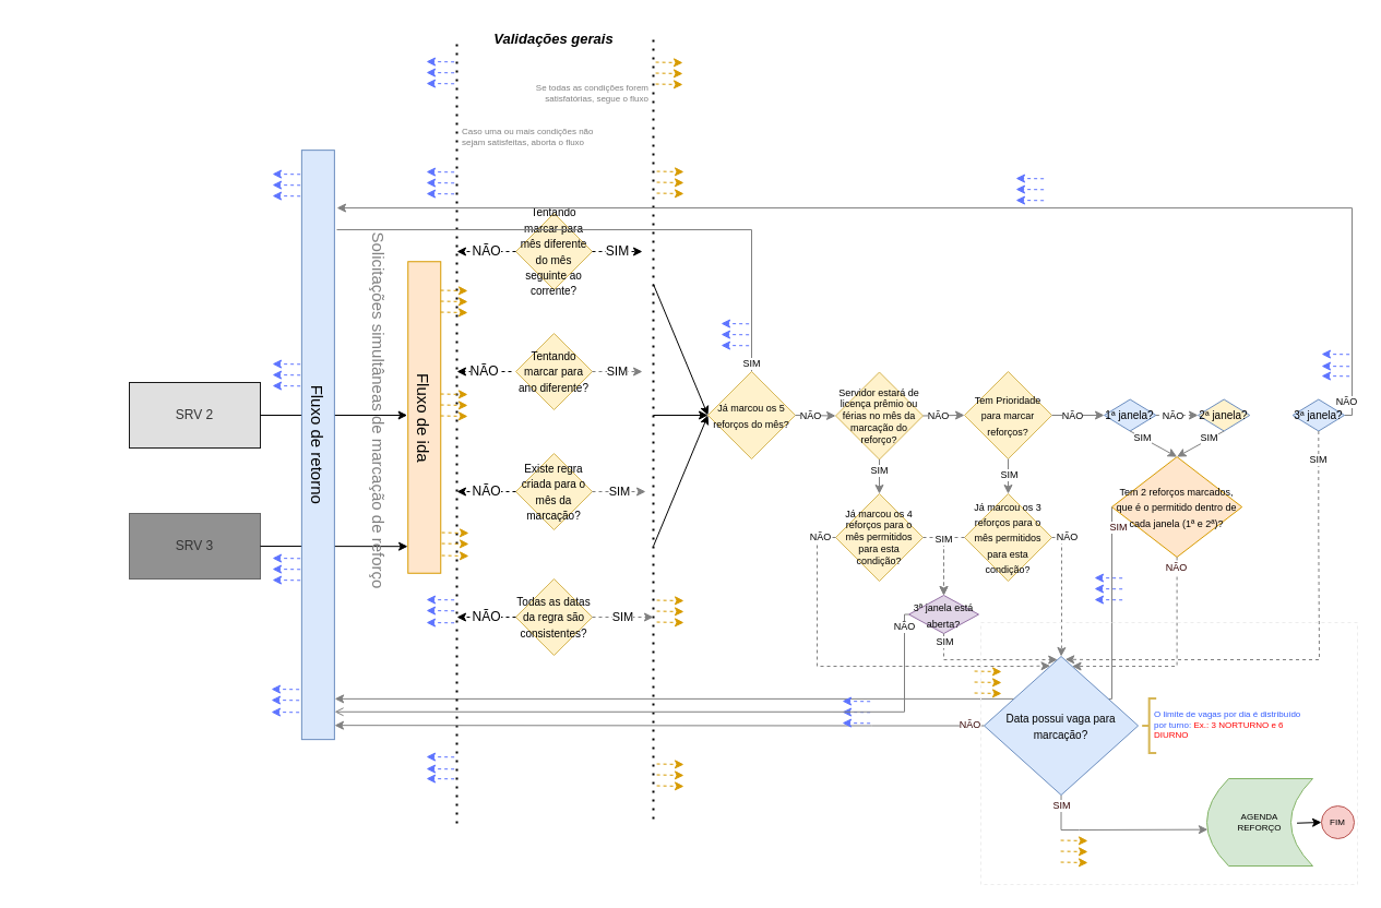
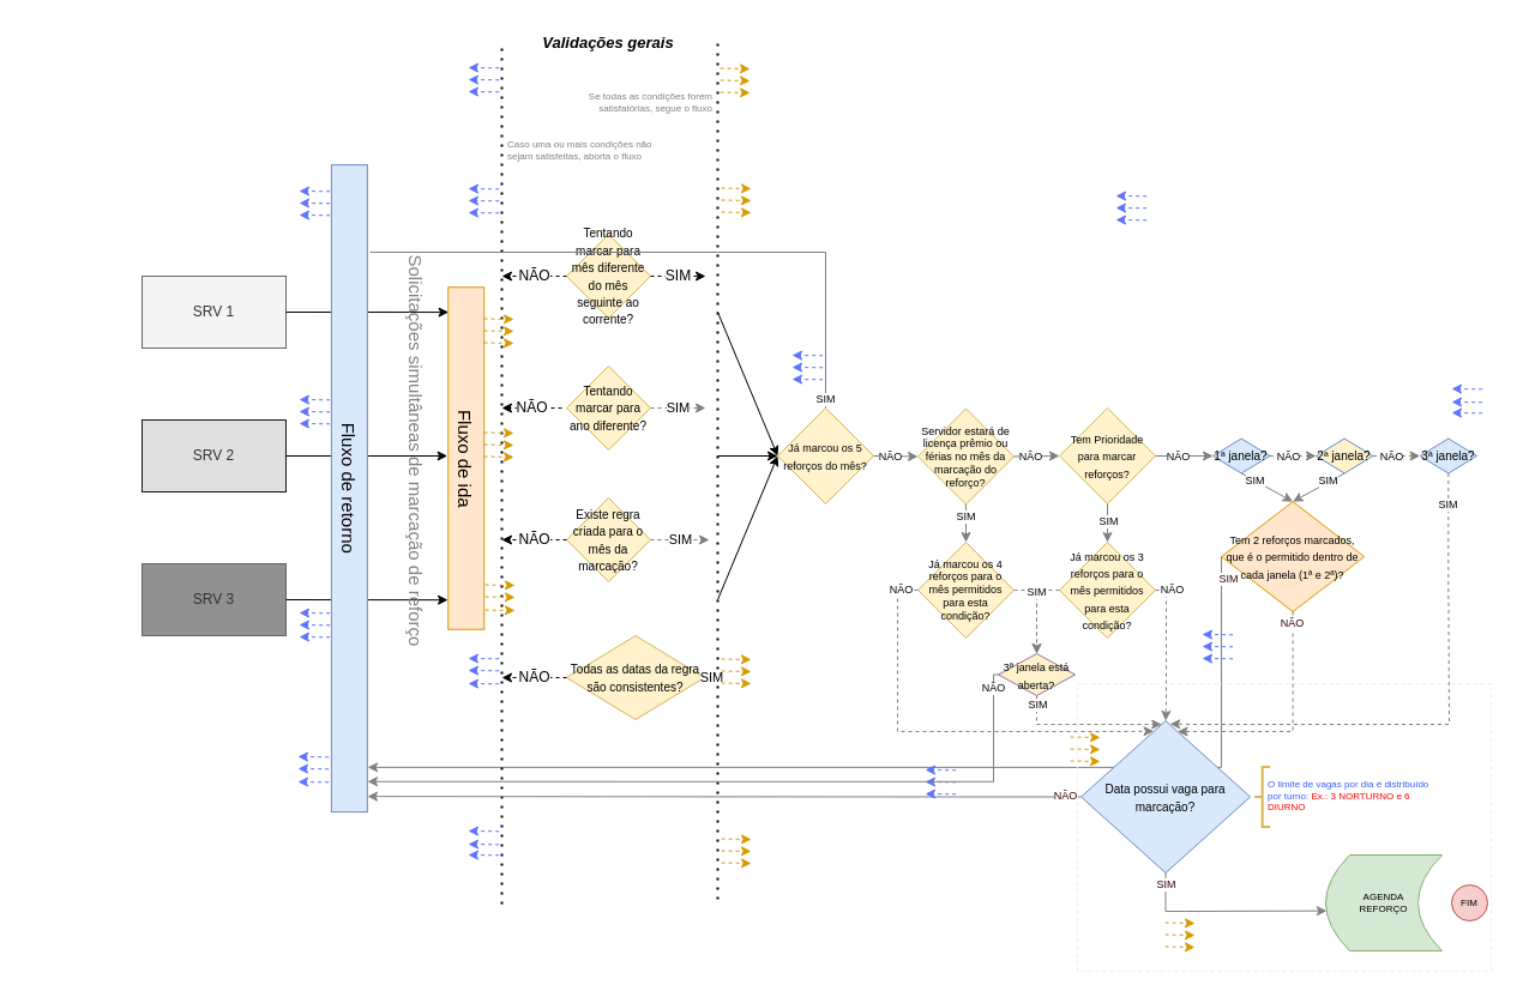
- <mxCell id="87" value="" style="edgeStyle=segmentEdgeStyle;endArrow=classic;html=1;rounded=0;exitX=1;exitY=0.5;exitDx=0;exitDy=0;strokeColor=#808080;entryX=0.098;entryY=-0.071;entryDx=0;entryDy=0;entryPerimeter=0;" edge="1" parent="1" source="100" target="35"><mxGeometry width="50" height="50" relative="1" as="geometry"><mxPoint x="1039" y="340" as="sourcePoint" /><mxPoint x="318" y="170" as="targetPoint" /><Array as="points"><mxPoint x="1238" y="380" /><mxPoint x="1238" y="190" /></Array></mxGeometry></mxCell>
- <mxCell id="88" value="NÃO" style="edgeLabel;html=1;align=center;verticalAlign=middle;resizable=0;points=[];fontSize=9;rounded=0;" vertex="1" connectable="0" parent="87"><mxGeometry x="-0.427" relative="1" as="geometry"><mxPoint x="121" y="177" as="offset" /></mxGeometry></mxCell>
+ <mxCell id="3" value="SRV 1" style="rounded=0;whiteSpace=wrap;html=1;fillColor=#f5f5f5;fontColor=#333333;strokeColor=#666666;" vertex="1" parent="1"><mxGeometry x="118" y="230" width="120" height="60" as="geometry" /></mxCell>
+ <mxCell id="8" value="" style="endArrow=classic;html=1;rounded=0;exitX=1;exitY=0.5;exitDx=0;exitDy=0;entryX=0.073;entryY=0.989;entryDx=0;entryDy=0;entryPerimeter=0;" edge="1" parent="1" source="3" target="34"><mxGeometry width="50" height="50" relative="1" as="geometry"><mxPoint x="398" y="280" as="sourcePoint" /><mxPoint x="418" y="260" as="targetPoint" /></mxGeometry></mxCell>
+ <mxCell id="103" value="" style="endArrow=classic;html=1;rounded=0;exitX=1;exitY=0.5;exitDx=0;exitDy=0;entryX=0;entryY=0.5;entryDx=0;entryDy=0;strokeColor=#808080;dashed=1;" edge="1" parent="1" source="99" target="100"><mxGeometry width="50" height="50" relative="1" as="geometry"><mxPoint x="1068.35" y="390" as="sourcePoint" /><mxPoint x="1107" y="390" as="targetPoint" /><Array as="points" /></mxGeometry></mxCell>
+ <mxCell id="104" value="NÃO" style="edgeLabel;html=1;align=center;verticalAlign=middle;resizable=0;points=[];fontSize=9;rounded=0;" vertex="1" connectable="0" parent="103"><mxGeometry x="-0.379" y="3" relative="1" as="geometry"><mxPoint x="3" y="3" as="offset" /></mxGeometry></mxCell>
- <mxCell id="92" value="&lt;font style=&quot;font-size: 9px;&quot;&gt;3ª janela está aberta?&lt;/font&gt;" style="rhombus;whiteSpace=wrap;html=1;fillColor=#e1d5e7;strokeColor=#9673a6;rounded=0;" vertex="1" parent="1"><mxGeometry x="832" y="545" width="64" height="35" as="geometry" /></mxCell>
+ <mxCell id="92" value="&lt;font style=&quot;font-size: 9px;&quot;&gt;3ª janela está aberta?&lt;/font&gt;" style="rhombus;whiteSpace=wrap;html=1;fillColor=#fff2cc;strokeColor=#9673a6;rounded=0;" vertex="1" parent="1"><mxGeometry x="832" y="545" width="64" height="35" as="geometry" /></mxCell>
- <mxCell id="25" value="&lt;font size=&quot;1&quot;&gt;Todas as datas da regra são consistentes?&lt;/font&gt;" style="rhombus;whiteSpace=wrap;html=1;fillColor=#fff2cc;strokeColor=#d6b656;rounded=0;" vertex="1" parent="1"><mxGeometry x="472" y="530" width="70" height="70" as="geometry" /></mxCell>
+ <mxCell id="25" value="&lt;font size=&quot;1&quot;&gt;Todas as datas da regra são consistentes?&lt;/font&gt;" style="rhombus;whiteSpace=wrap;html=1;fillColor=#fff2cc;strokeColor=#d6b656;rounded=0;" vertex="1" parent="1"><mxGeometry x="472" y="530" width="115" height="70" as="geometry" /></mxCell>
- <mxCell id="138" value="" style="edgeStyle=segmentEdgeStyle;endArrow=open;html=1;rounded=0;labelBackgroundColor=#1736FF;labelBorderColor=none;strokeColor=#808080;fontFamily=Helvetica;fontSize=9;fontColor=#330000;entryX=0.953;entryY=-0.004;entryDx=0;entryDy=0;entryPerimeter=0;exitX=0;exitY=0.5;exitDx=0;exitDy=0;" edge="1" parent="1" source="92" target="35"><mxGeometry width="50" height="50" relative="1" as="geometry"><mxPoint x="738" y="470" as="sourcePoint" /><mxPoint x="558" y="630" as="targetPoint" /><Array as="points"><mxPoint x="828" y="563" /><mxPoint x="828" y="652" /></Array></mxGeometry></mxCell>
+ <mxCell id="138" value="" style="edgeStyle=segmentEdgeStyle;endArrow=classic;html=1;rounded=0;labelBackgroundColor=#1736FF;labelBorderColor=none;strokeColor=#808080;fontFamily=Helvetica;fontSize=9;fontColor=#330000;entryX=0.953;entryY=-0.004;entryDx=0;entryDy=0;entryPerimeter=0;exitX=0;exitY=0.5;exitDx=0;exitDy=0;" edge="1" parent="1" source="92" target="35"><mxGeometry width="50" height="50" relative="1" as="geometry"><mxPoint x="738" y="470" as="sourcePoint" /><mxPoint x="558" y="630" as="targetPoint" /><Array as="points"><mxPoint x="828" y="563" /><mxPoint x="828" y="652" /></Array></mxGeometry></mxCell>
- <mxCell id="95" value="" style="endArrow=classic;html=1;rounded=0;entryX=0;entryY=0.5;entryDx=0;entryDy=0;exitX=0.851;exitY=0.509;exitDx=0;exitDy=0;exitPerimeter=0;" edge="1" parent="1" source="93" target="94"><mxGeometry width="50" height="50" relative="1" as="geometry"><mxPoint x="1118" y="636" as="sourcePoint" /><mxPoint x="968" y="646" as="targetPoint" /><Array as="points" /></mxGeometry></mxCell>
